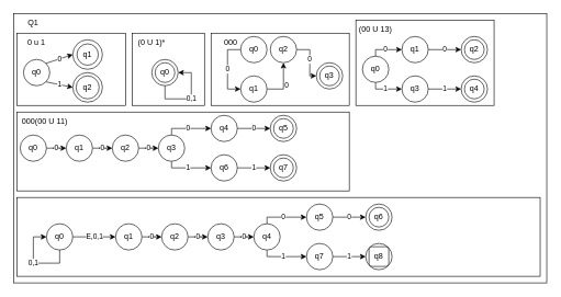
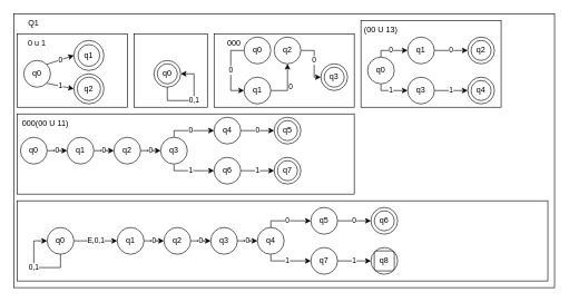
- <mxCell id="6" value="(0 U 1)*" style="text;html=1;strokeColor=none;fillColor=none;align=center;verticalAlign=middle;whiteSpace=wrap;rounded=0;" vertex="1" parent="1"><mxGeometry x="200" y="50" width="60" height="30" as="geometry" /></mxCell>
